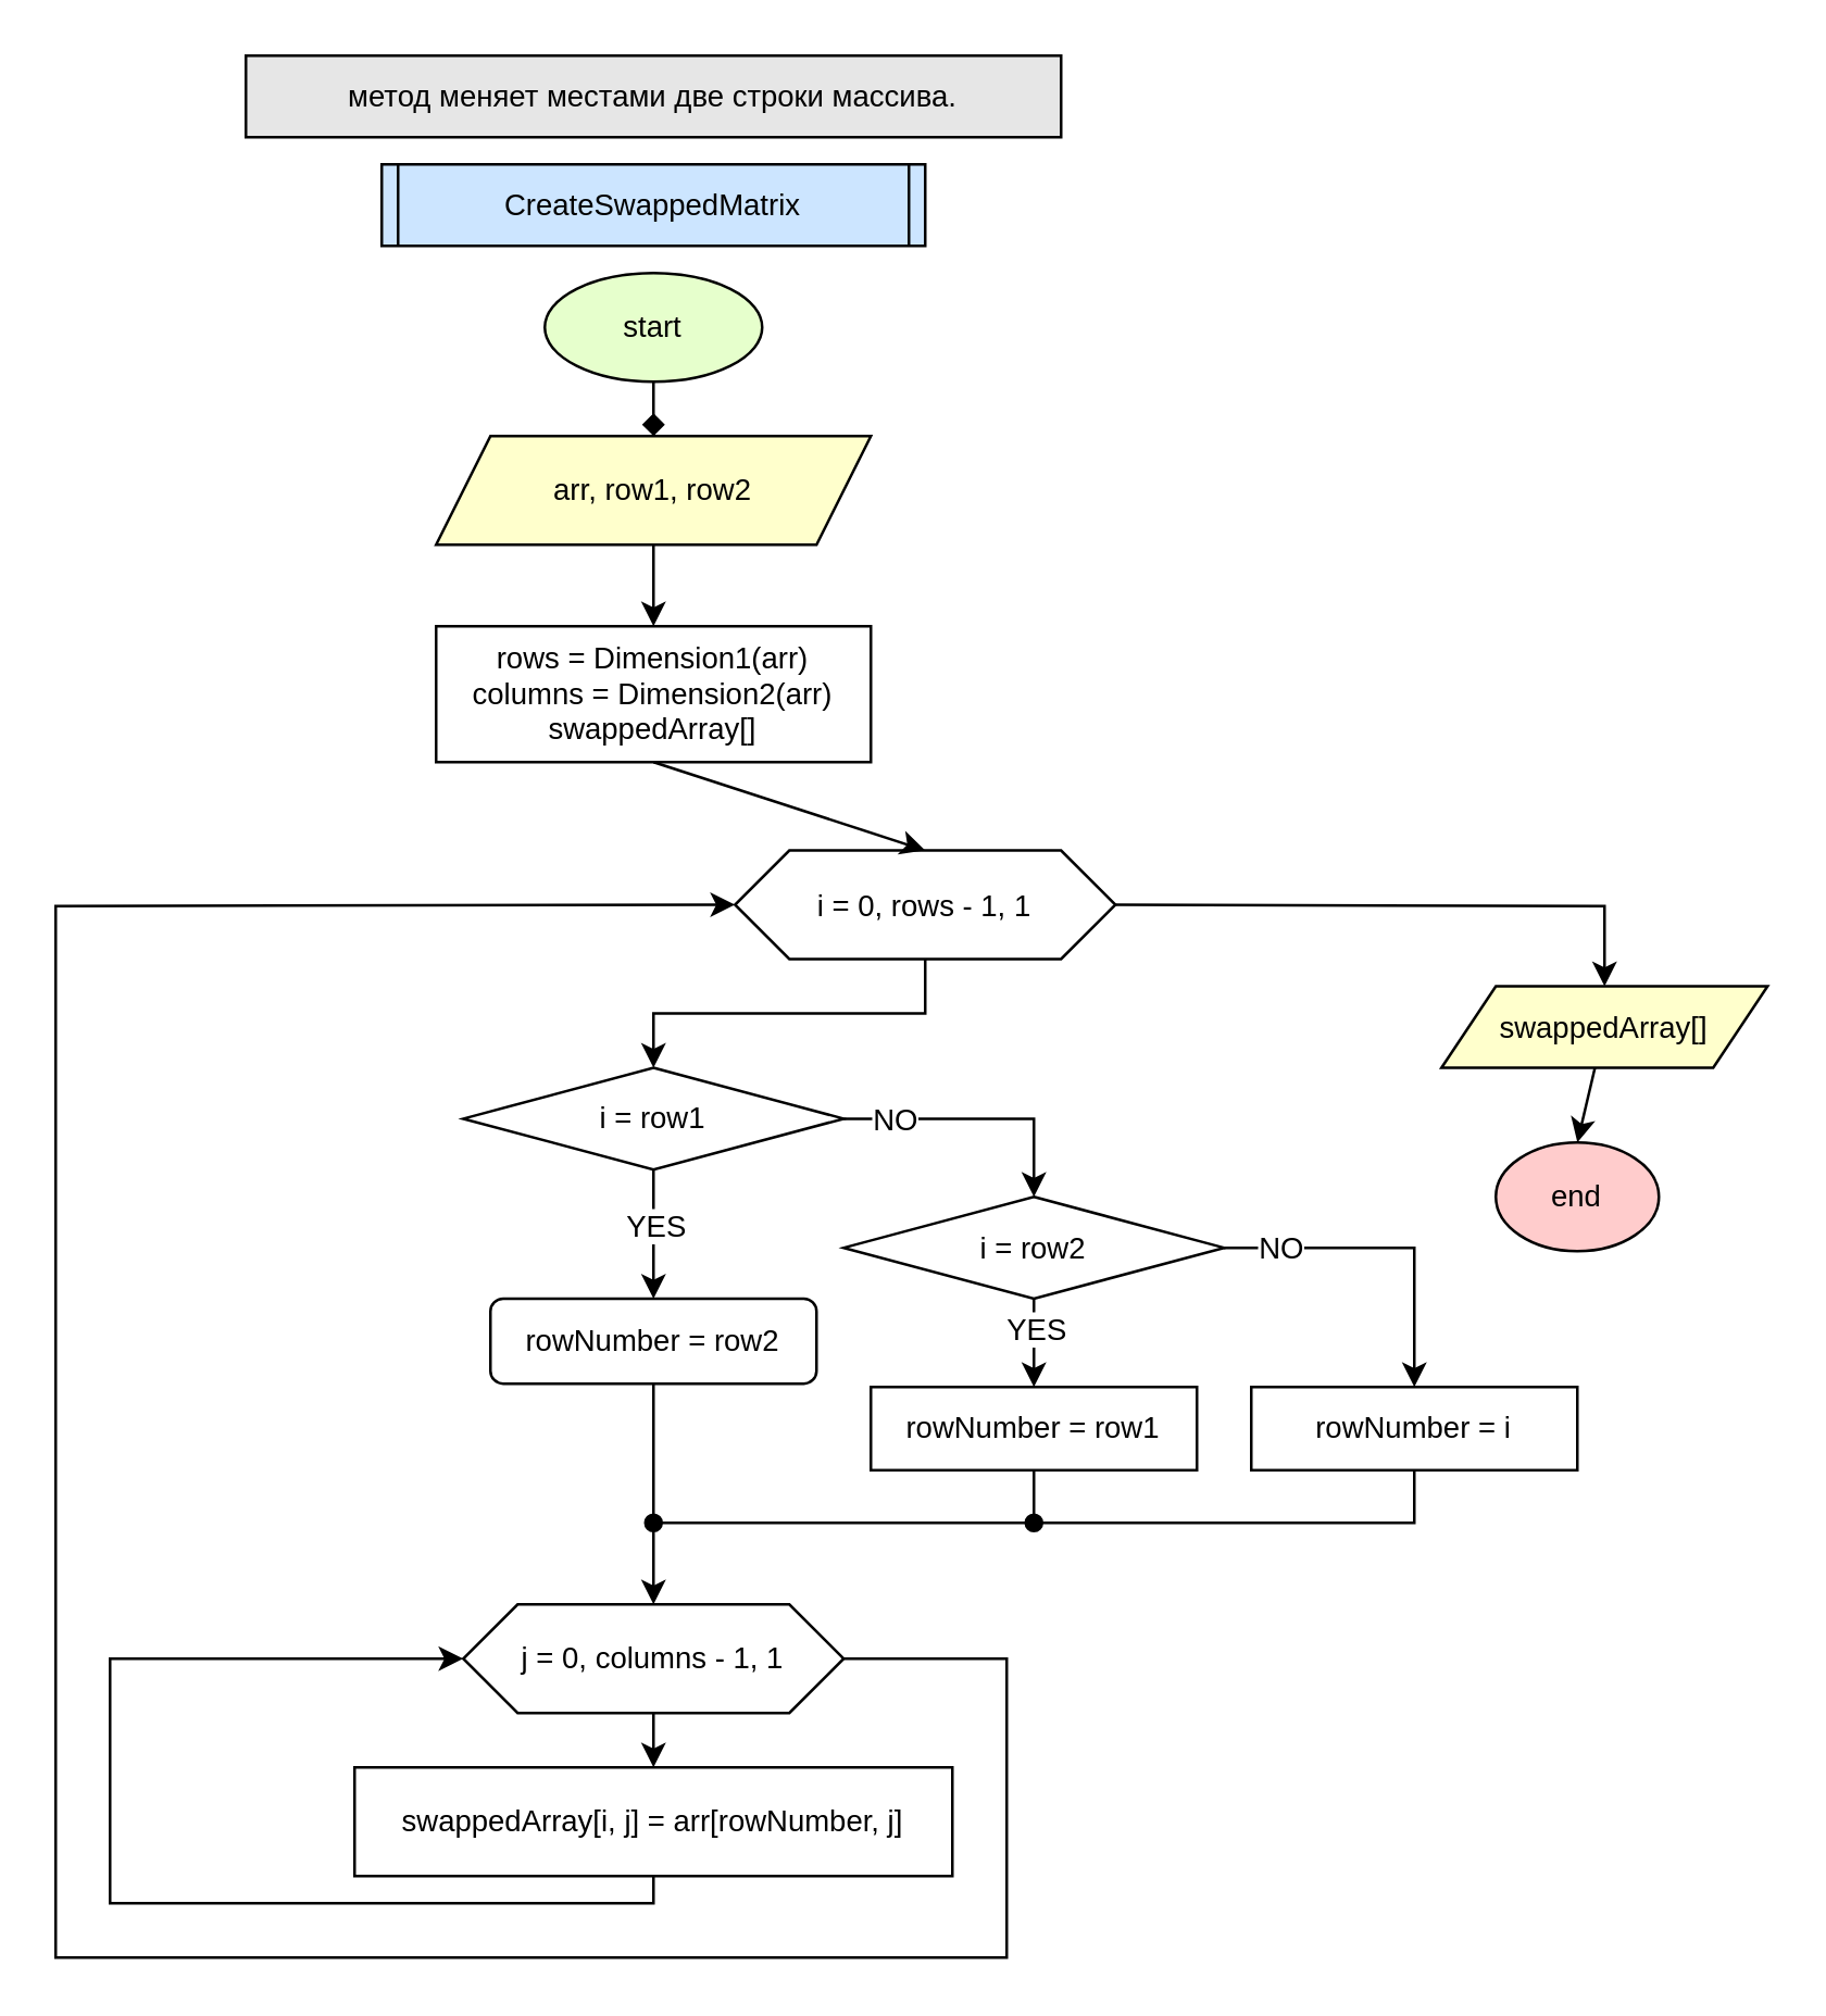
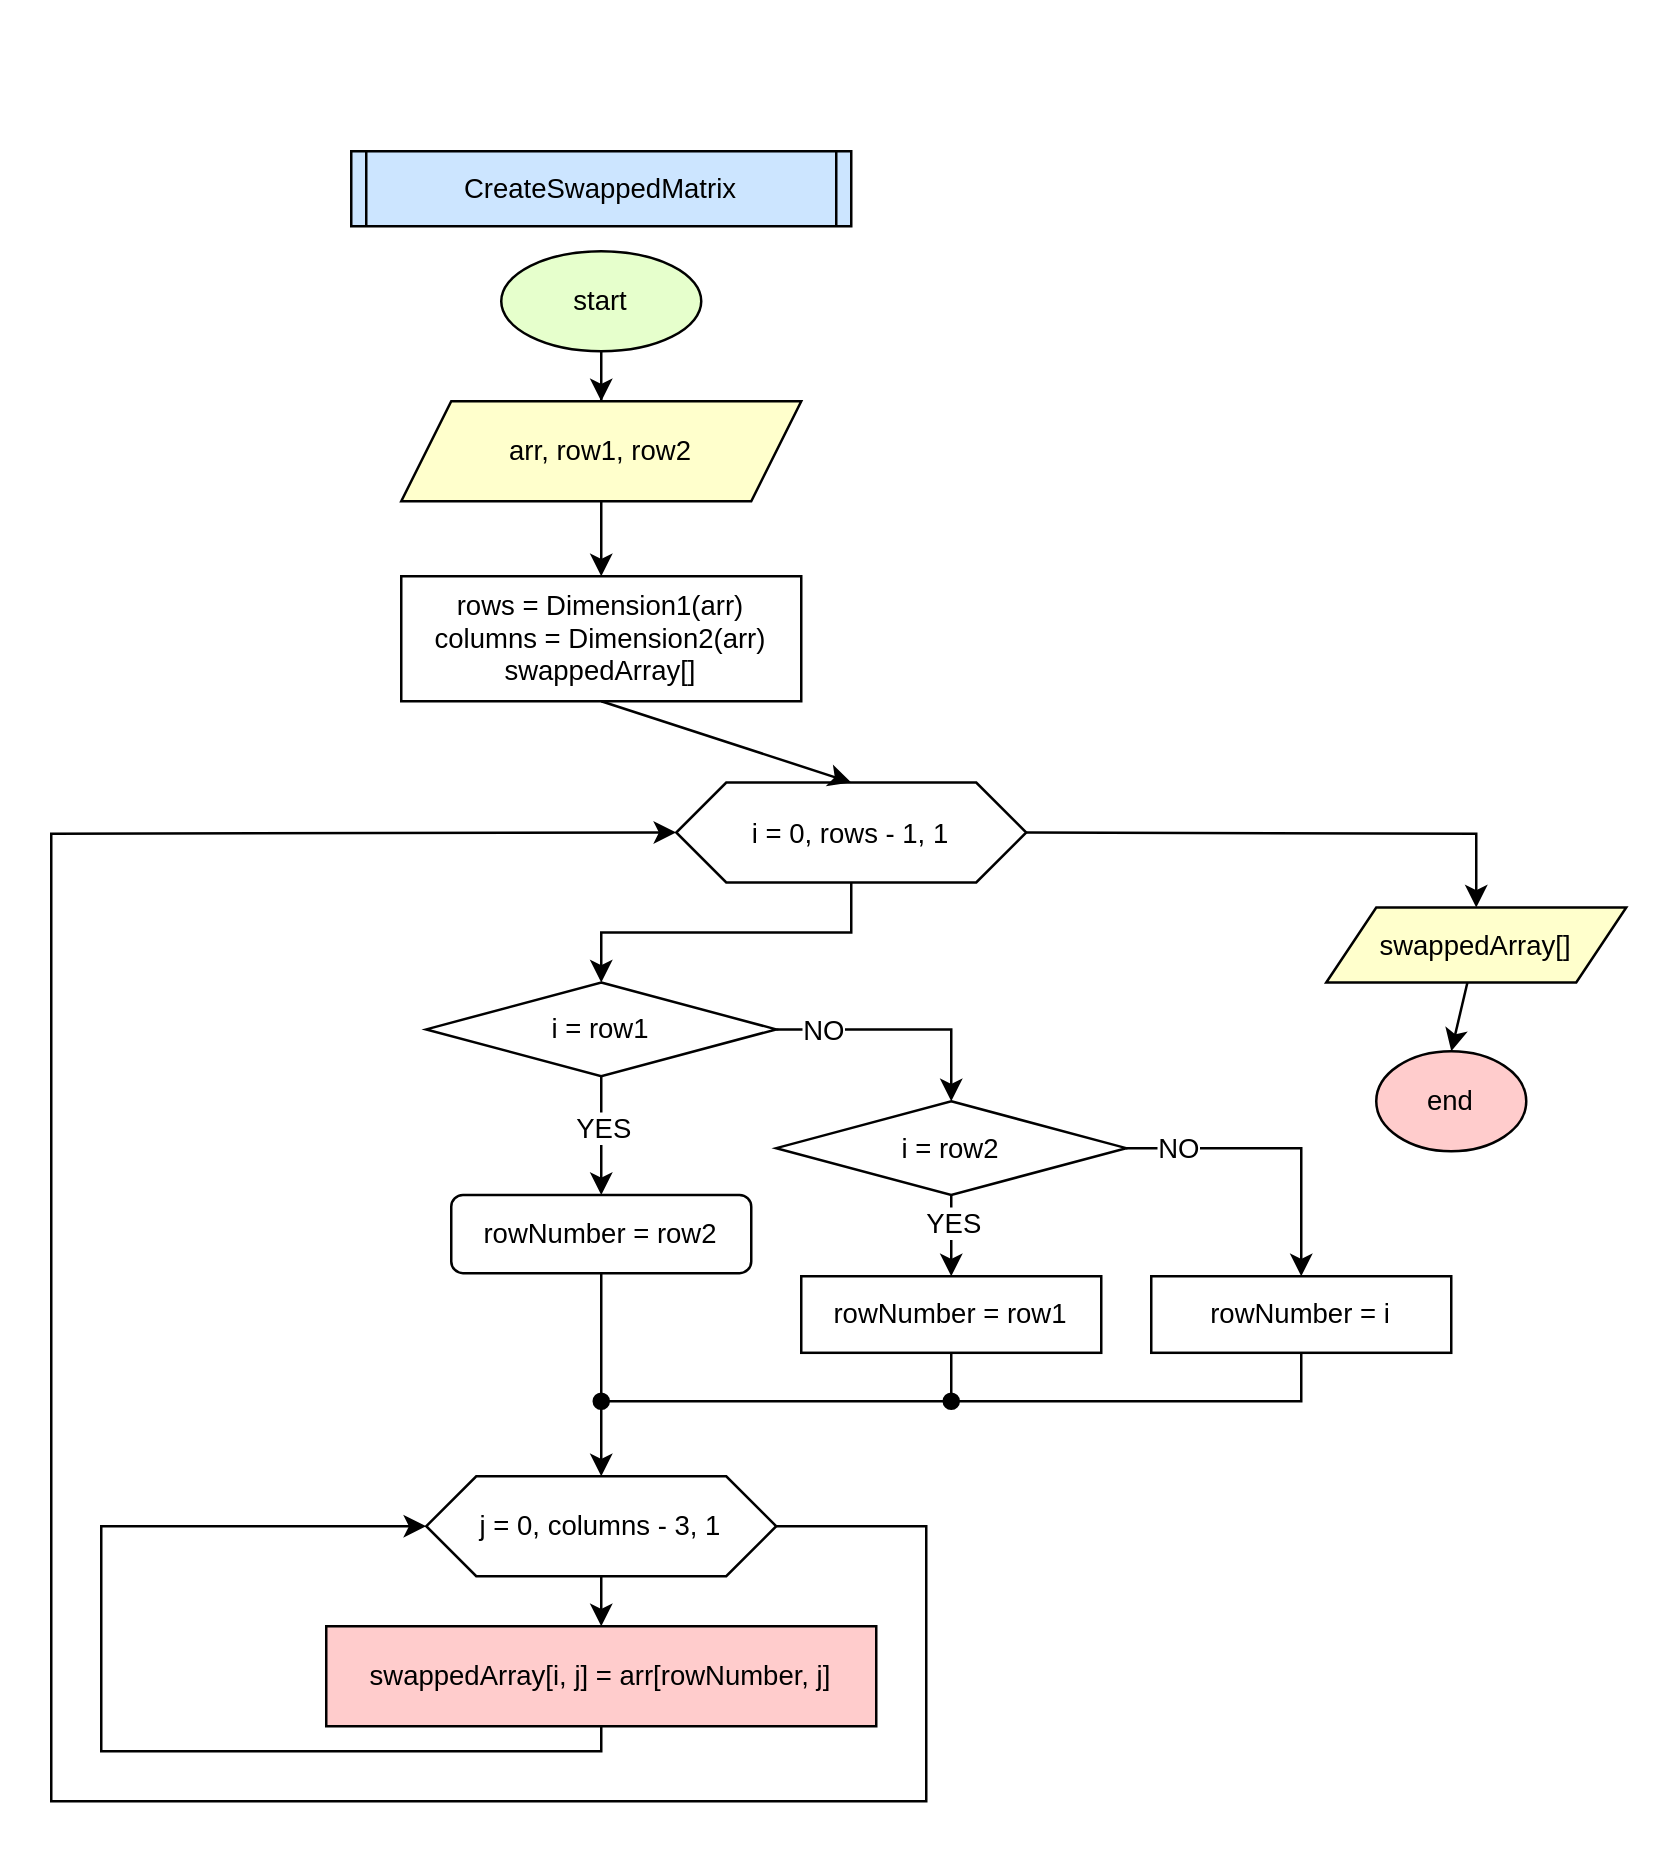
- <mxCell id="17" value="метод меняет местами две строки массива." style="rounded=0;whiteSpace=wrap;html=1;fillColor=#E6E6E6;fontSize=11;strokeColor=#000000;fontColor=#000000;labelBackgroundColor=none;endArrow=classic;" vertex="1" parent="1"><mxGeometry x="90" y="20" width="300" height="30" as="geometry" /></mxCell>
- <mxCell id="2" value="" style="edgeStyle=orthogonalEdgeStyle;rounded=0;orthogonalLoop=1;jettySize=auto;html=1;entryX=0.5;entryY=0;entryDx=0;entryDy=0;fillColor=#FFFFFF;strokeColor=#000000;fontColor=#000000;labelBackgroundColor=none;endArrow=diamond;" edge="1" parent="1" source="3" target="6"><mxGeometry relative="1" as="geometry"><mxPoint x="240.029" y="150" as="targetPoint" /></mxGeometry></mxCell>
+ <mxCell id="2" value="" style="edgeStyle=orthogonalEdgeStyle;rounded=0;orthogonalLoop=1;jettySize=auto;html=1;entryX=0.5;entryY=0;entryDx=0;entryDy=0;fillColor=#FFFFFF;strokeColor=#000000;fontColor=#000000;labelBackgroundColor=none;" edge="1" parent="1" source="3" target="6"><mxGeometry relative="1" as="geometry"><mxPoint x="240.029" y="150" as="targetPoint" /></mxGeometry></mxCell>
- <mxCell id="13" value="j = 0, columns&amp;nbsp;- 1, 1" style="shape=hexagon;perimeter=hexagonPerimeter2;whiteSpace=wrap;html=1;fixedSize=1;fontSize=11;rounded=0;fillColor=#FFFFFF;strokeColor=#000000;fontColor=#000000;labelBackgroundColor=none;endArrow=classic;" vertex="1" parent="1"><mxGeometry x="170" y="590" width="140" height="40" as="geometry" /></mxCell>
+ <mxCell id="13" value="j = 0, columns&amp;nbsp;- 3, 1" style="shape=hexagon;perimeter=hexagonPerimeter2;whiteSpace=wrap;html=1;fixedSize=1;fontSize=11;rounded=0;fillColor=#FFFFFF;strokeColor=#000000;fontColor=#000000;labelBackgroundColor=none;endArrow=classic;" vertex="1" parent="1"><mxGeometry x="170" y="590" width="140" height="40" as="geometry" /></mxCell>
- <mxCell id="36" value="swappedArray[i, j] = arr[rowNumber, j]" style="whiteSpace=wrap;html=1;rounded=0;fontSize=11;fillColor=#FFFFFF;strokeColor=#000000;fontColor=#000000;labelBackgroundColor=none;endArrow=classic;" vertex="1" parent="1"><mxGeometry x="130" y="650" width="220" height="40" as="geometry" /></mxCell>
+ <mxCell id="36" value="swappedArray[i, j] = arr[rowNumber, j]" style="whiteSpace=wrap;html=1;rounded=0;fontSize=11;fillColor=#ffcccc;strokeColor=#000000;fontColor=#000000;labelBackgroundColor=none;endArrow=classic;" vertex="1" parent="1"><mxGeometry x="130" y="650" width="220" height="40" as="geometry" /></mxCell>
